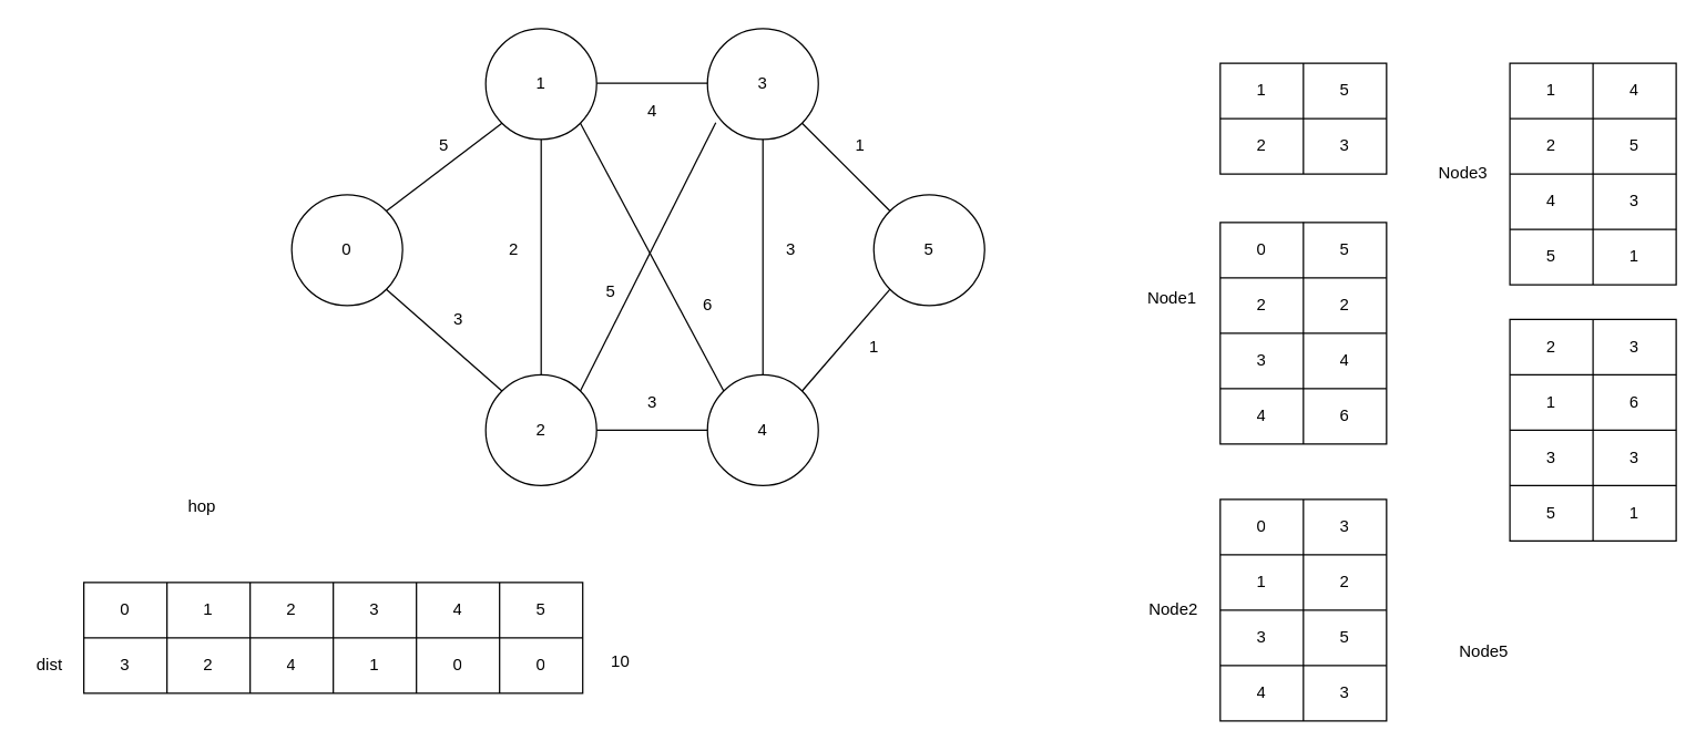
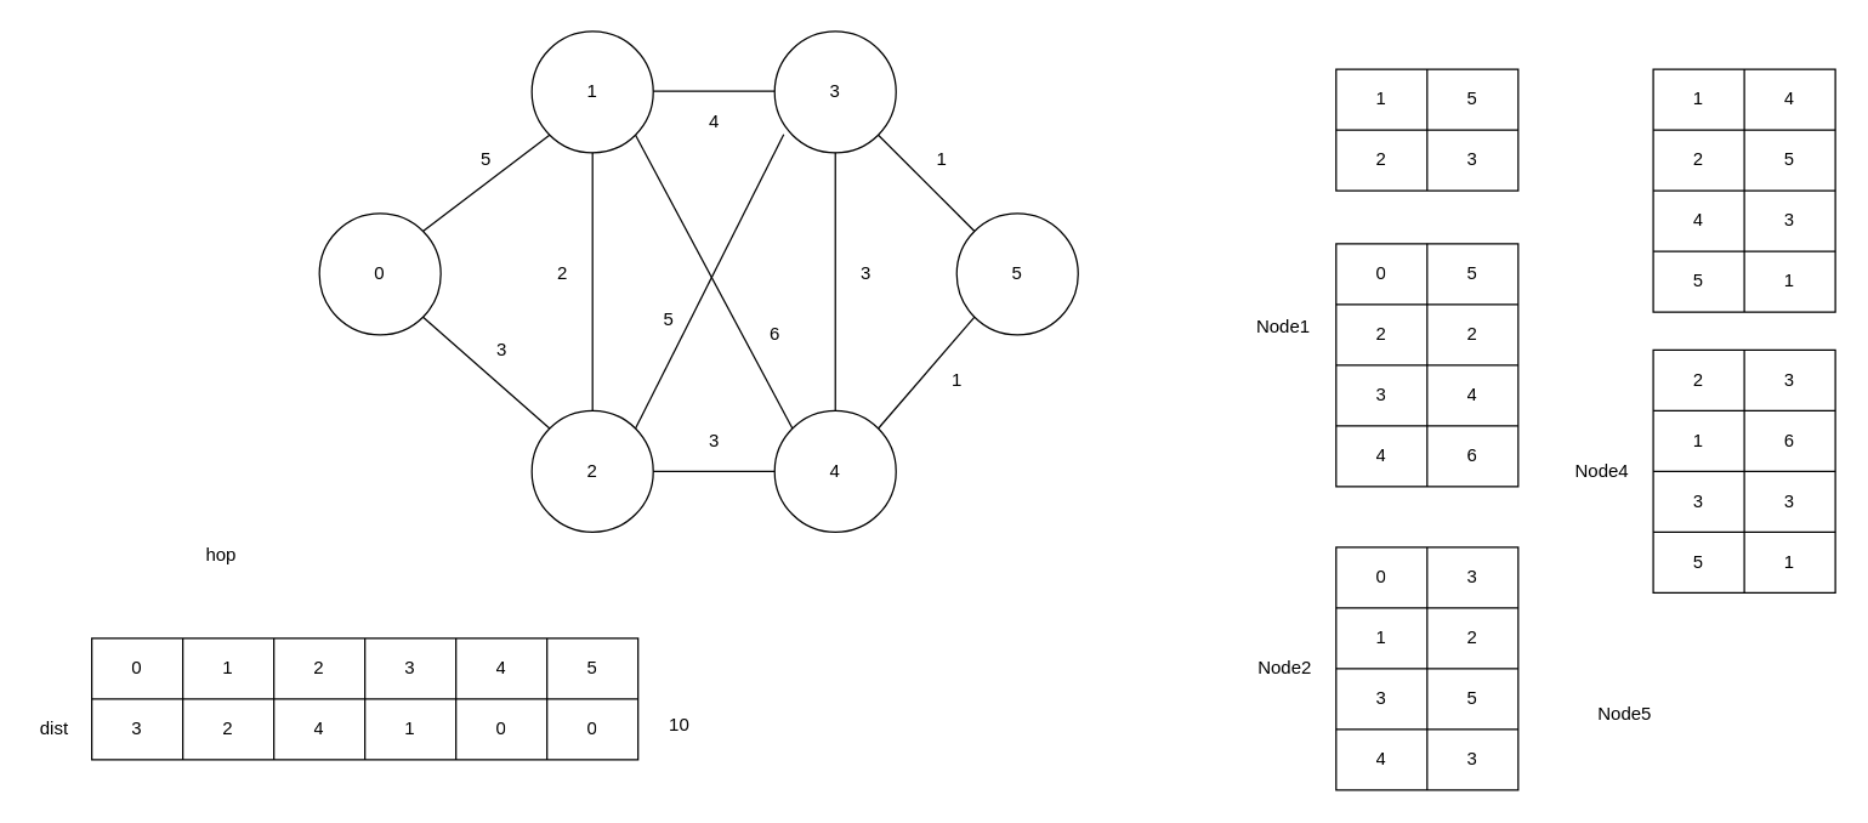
- <mxCell id="93" value="Node3" style="text;html=1;align=center;verticalAlign=middle;resizable=0;points=[];autosize=1;strokeColor=none;fillColor=none;" vertex="1" parent="1"><mxGeometry x="1030" y="115" width="50" height="20" as="geometry" /></mxCell>
+ <mxCell id="107" value="Node4" style="text;html=1;align=center;verticalAlign=middle;resizable=0;points=[];autosize=1;strokeColor=none;fillColor=none;" vertex="1" parent="1"><mxGeometry x="1030" y="300" width="50" height="20" as="geometry" /></mxCell>
